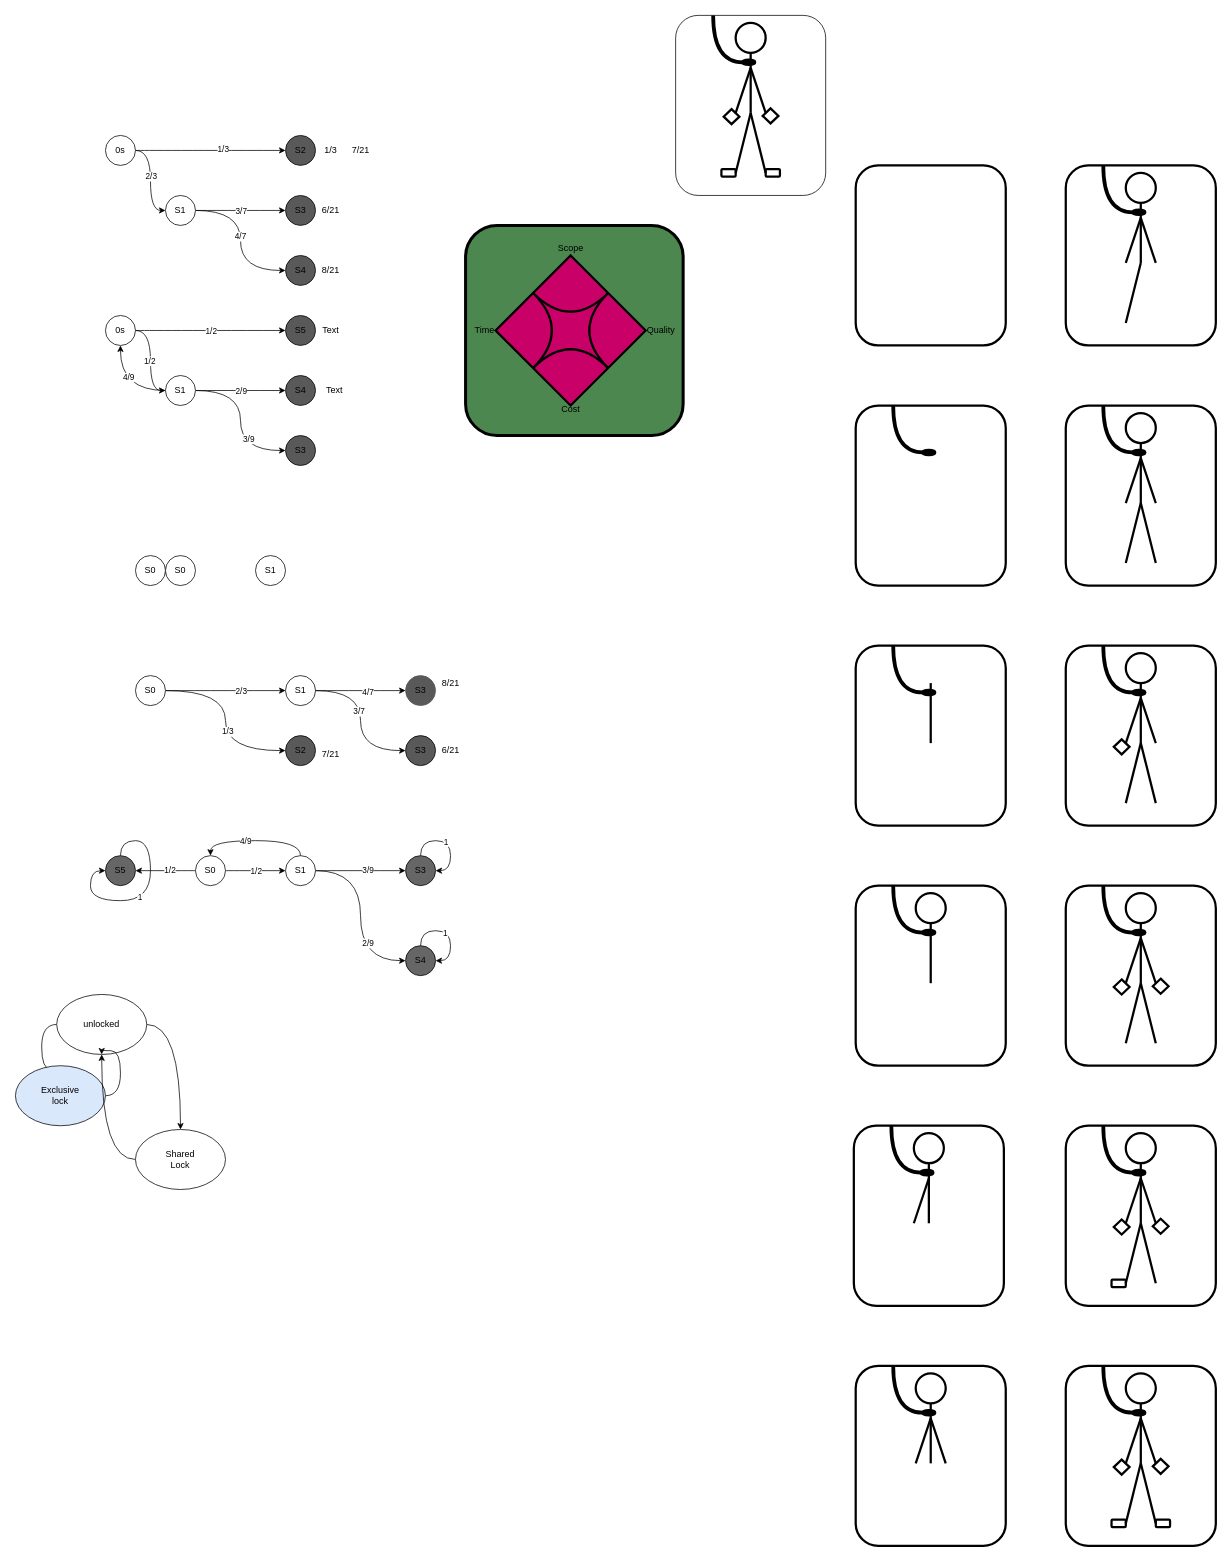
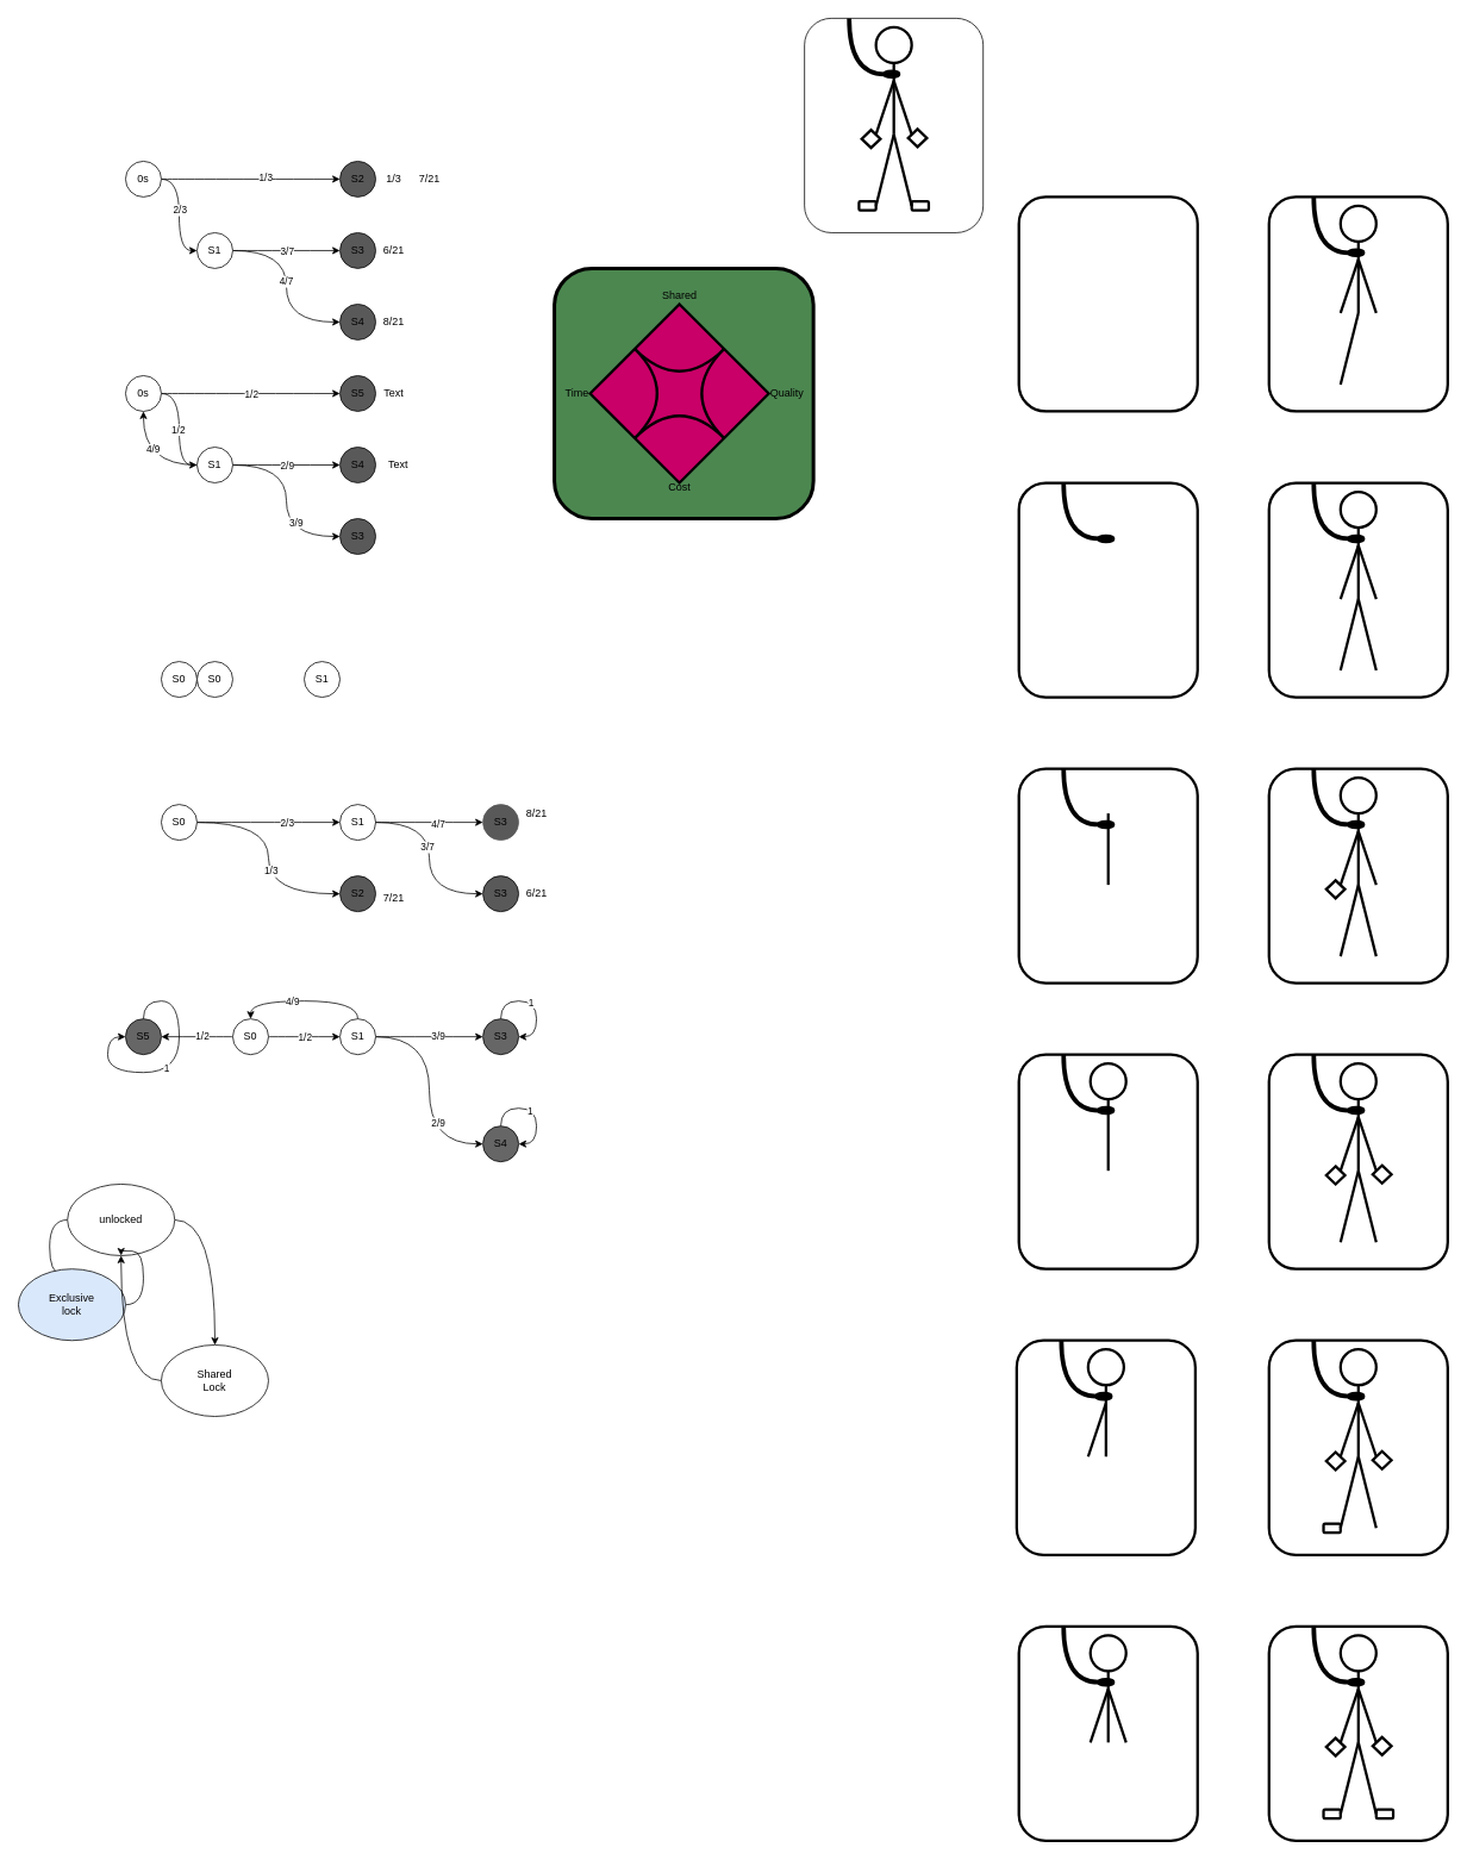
- <mxCell id="80" value="Scope" style="text;html=1;align=center;verticalAlign=middle;resizable=0;points=[];autosize=1;strokeColor=none;fillColor=none;" parent="1" vertex="1"><mxGeometry x="730" y="315" width="60" height="30" as="geometry" /></mxCell>
+ <mxCell id="80" value="Shared" style="text;html=1;align=center;verticalAlign=middle;resizable=0;points=[];autosize=1;strokeColor=none;fillColor=none;" parent="1" vertex="1"><mxGeometry x="730" y="315" width="60" height="30" as="geometry" /></mxCell>
